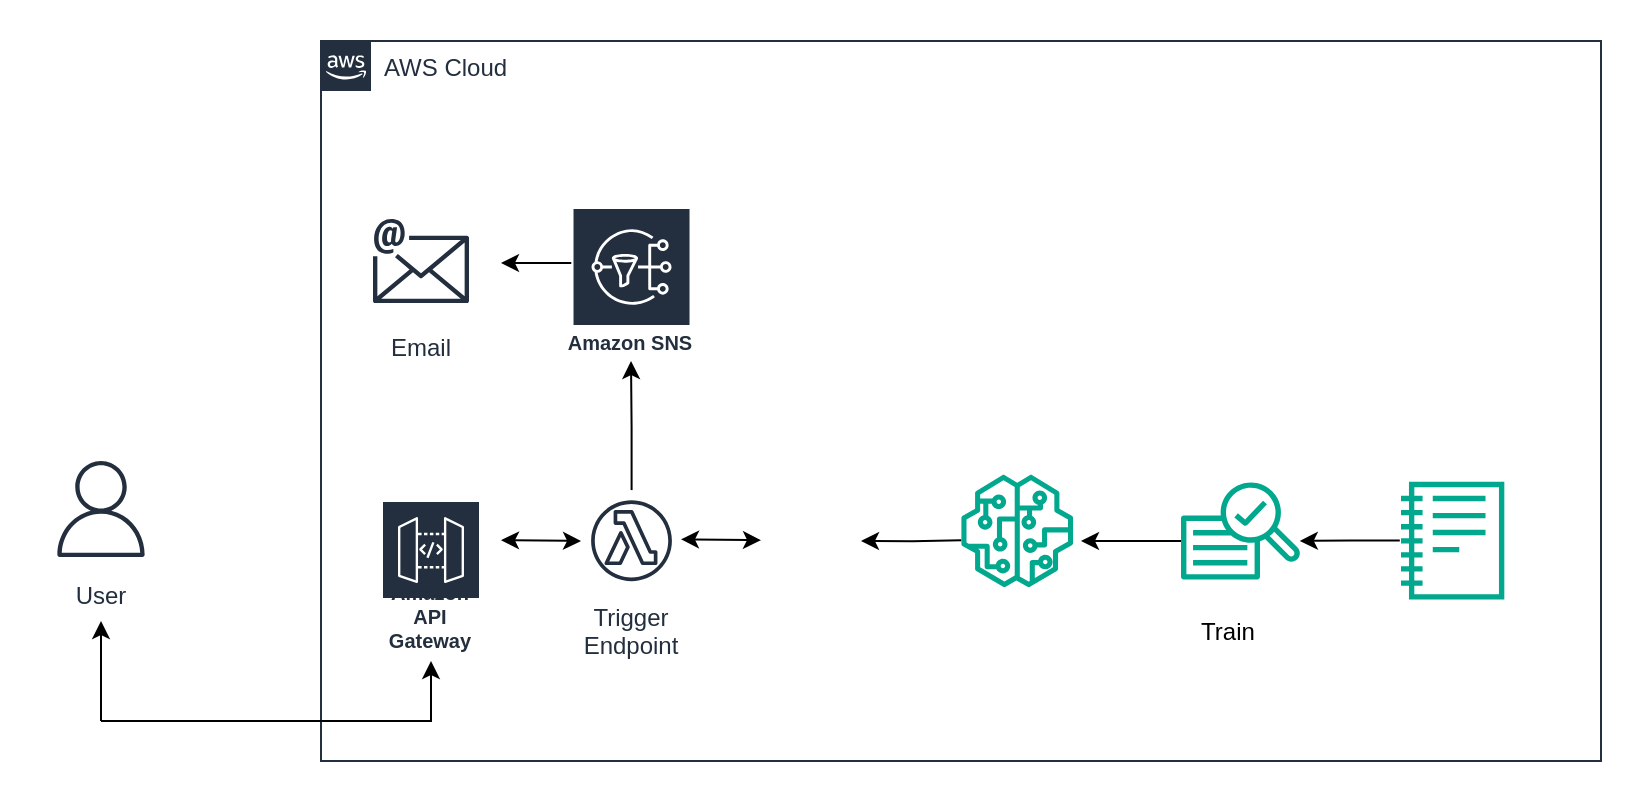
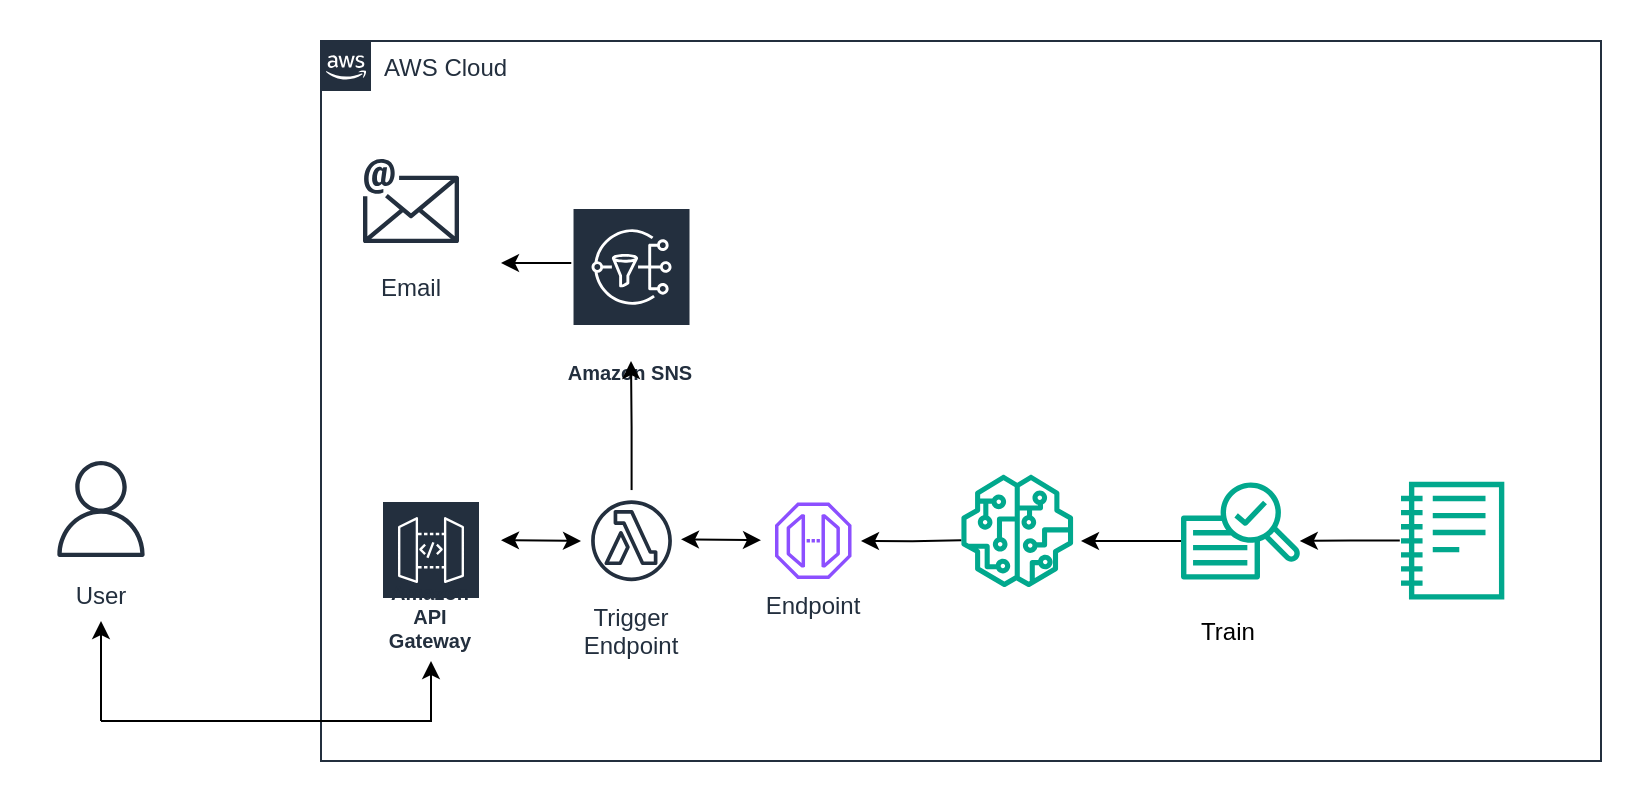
- <mxCell id="12" value="Email" style="sketch=0;outlineConnect=0;fontColor=#232F3E;gradientColor=none;strokeColor=#232F3E;fillColor=#ffffff;dashed=0;verticalLabelPosition=bottom;verticalAlign=top;align=center;html=1;fontSize=12;fontStyle=0;aspect=fixed;shape=mxgraph.aws4.resourceIcon;resIcon=mxgraph.aws4.email;" vertex="1" parent="2"><mxGeometry x="20" y="80" width="60" height="60" as="geometry" /></mxCell>
+ <mxCell id="12" value="Email" style="sketch=0;outlineConnect=0;fontColor=#232F3E;gradientColor=none;strokeColor=#232F3E;fillColor=#ffffff;dashed=0;verticalLabelPosition=bottom;verticalAlign=top;align=center;html=1;fontSize=12;fontStyle=0;aspect=fixed;shape=mxgraph.aws4.resourceIcon;resIcon=mxgraph.aws4.email;" vertex="1" parent="2"><mxGeometry x="15" y="50" width="60" height="60" as="geometry" /></mxCell>
- <mxCell id="11" value="Amazon SNS" style="sketch=0;outlineConnect=0;fontColor=#232F3E;gradientColor=none;strokeColor=#ffffff;fillColor=#232F3E;dashed=0;verticalLabelPosition=middle;verticalAlign=bottom;align=center;html=1;whiteSpace=wrap;fontSize=10;fontStyle=1;spacing=-5;shape=mxgraph.aws4.productIcon;prIcon=mxgraph.aws4.sns;" vertex="1" parent="2"><mxGeometry x="125.26" y="83" width="60" height="70" as="geometry" /></mxCell>
+ <mxCell id="11" value="Amazon SNS" style="sketch=0;outlineConnect=0;fontColor=#232F3E;gradientColor=none;strokeColor=#ffffff;fillColor=#232F3E;dashed=0;verticalLabelPosition=middle;verticalAlign=bottom;align=center;html=1;whiteSpace=wrap;fontSize=10;fontStyle=1;spacing=-5;shape=mxgraph.aws4.productIcon;prIcon=mxgraph.aws4.sns;" vertex="1" parent="2"><mxGeometry x="125.26" y="83" width="60" height="85" as="geometry" /></mxCell>
+ <mxCell id="17" value="Endpoint" style="sketch=0;outlineConnect=0;fontColor=#232F3E;gradientColor=none;fillColor=#8C4FFF;strokeColor=none;dashed=0;verticalLabelPosition=bottom;verticalAlign=top;align=center;html=1;fontSize=12;fontStyle=0;aspect=fixed;pointerEvents=1;shape=mxgraph.aws4.endpoint;" vertex="1" parent="2"><mxGeometry x="227" y="230.74" width="38.26" height="38.26" as="geometry" /></mxCell>
